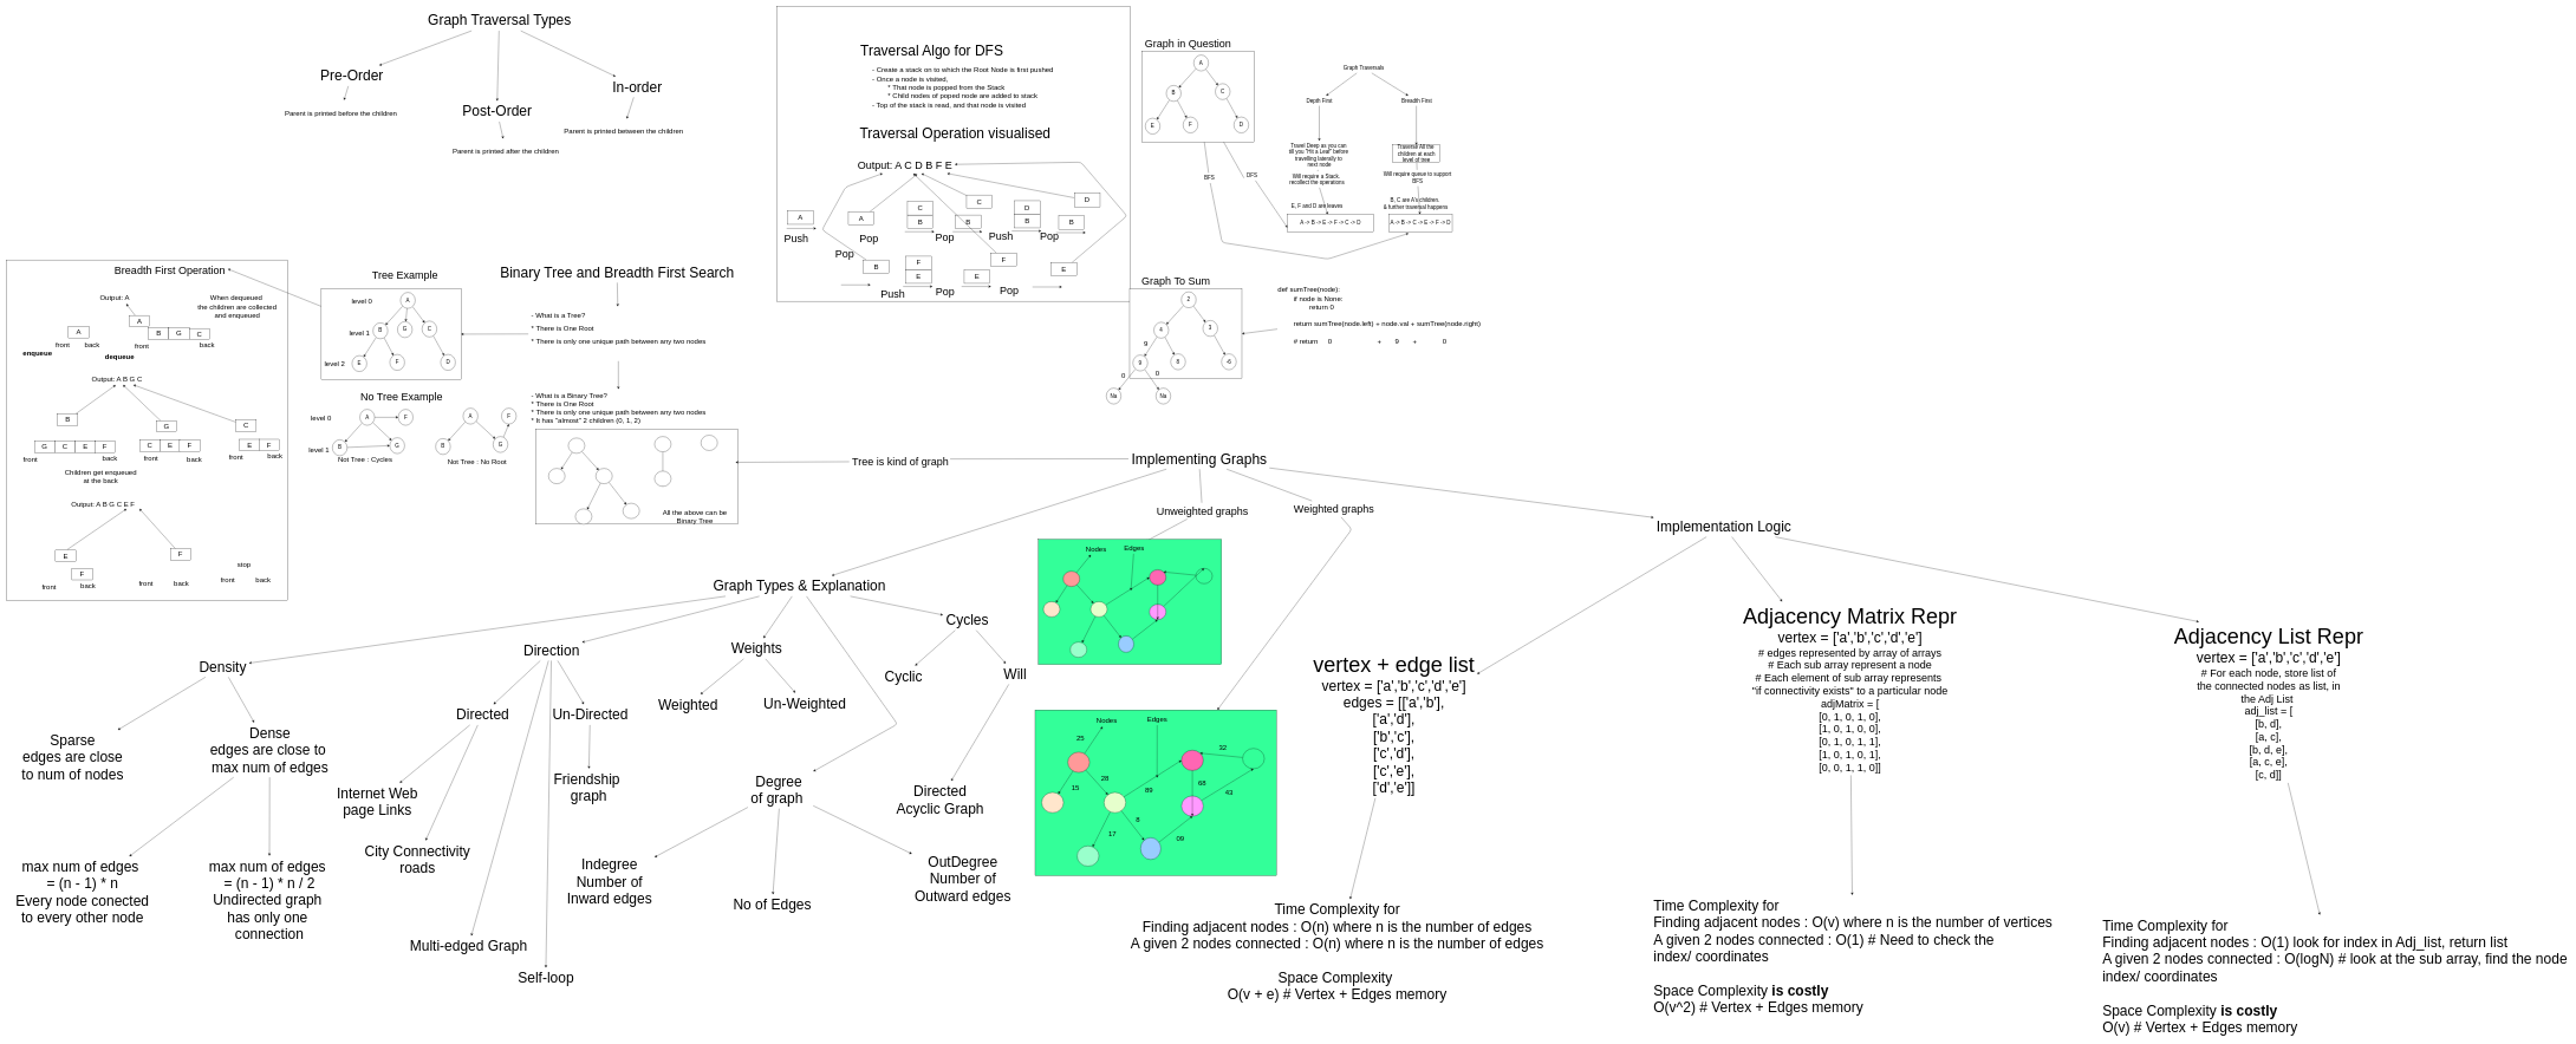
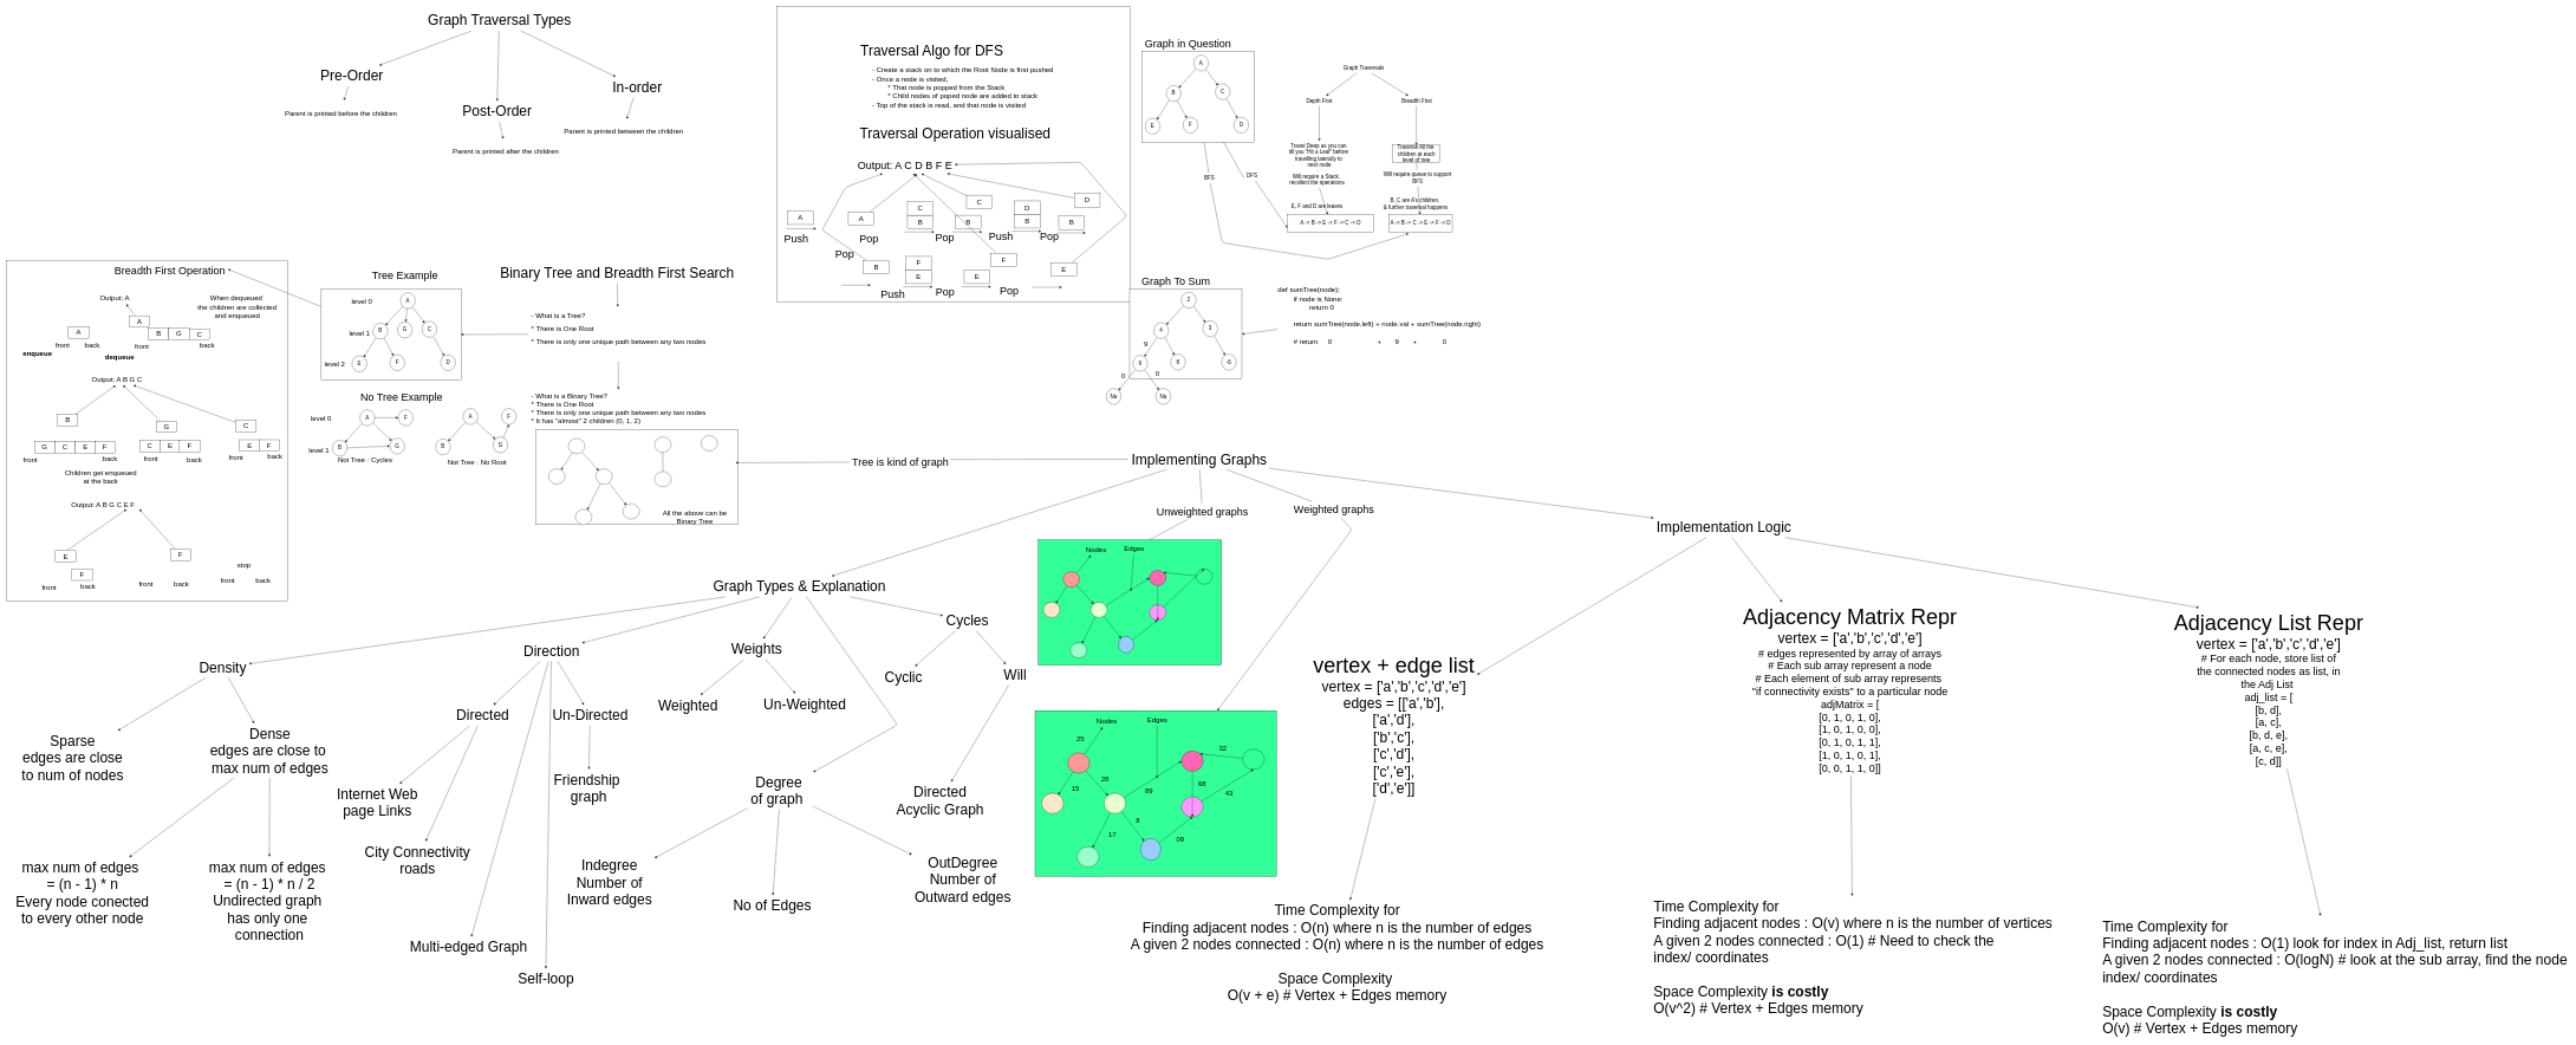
- <mxCell id="296" value="&lt;font style=&quot;font-size: 72px;&quot;&gt;Adjacency List Repr&lt;br&gt;&lt;/font&gt;&lt;span style=&quot;font-size: 48px;&quot;&gt;vertex = ['a','b','c','d','e']&lt;br&gt;&lt;/span&gt;# For each node, store list of &lt;br&gt;the connected nodes as list, in &lt;br&gt;the Adj List&amp;nbsp;&lt;br&gt;adj_list = [&lt;br&gt;[b, d],&lt;br&gt;[a, c],&lt;br&gt;[b, d, e],&lt;br&gt;[a, c, e],&lt;br&gt;[c, d]]" style="text;html=1;align=center;verticalAlign=middle;resizable=0;points=[];autosize=1;strokeColor=none;fillColor=none;fontSize=36;" vertex="1" parent="1"><mxGeometry x="7349" y="2105" width="658" height="545" as="geometry" /></mxCell>
+ <mxCell id="296" value="&lt;font style=&quot;font-size: 72px;&quot;&gt;Adjacency List Repr&lt;br&gt;&lt;/font&gt;&lt;span style=&quot;font-size: 48px;&quot;&gt;vertex = ['a','b','c','d','e']&lt;br&gt;&lt;/span&gt;# For each node, store list of &lt;br&gt;the connected nodes as list, in &lt;br&gt;the Adj List&amp;nbsp;&lt;br&gt;adj_list = [&lt;br&gt;[b, d],&lt;br&gt;[a, c],&lt;br&gt;[b, d, e],&lt;br&gt;[a, c, e],&lt;br&gt;[c, d]]" style="text;html=1;align=center;verticalAlign=middle;resizable=0;points=[];autosize=1;strokeColor=none;fillColor=none;fontSize=36;" vertex="1" parent="1"><mxGeometry x="7349" y="2055" width="658" height="545" as="geometry" /></mxCell>
